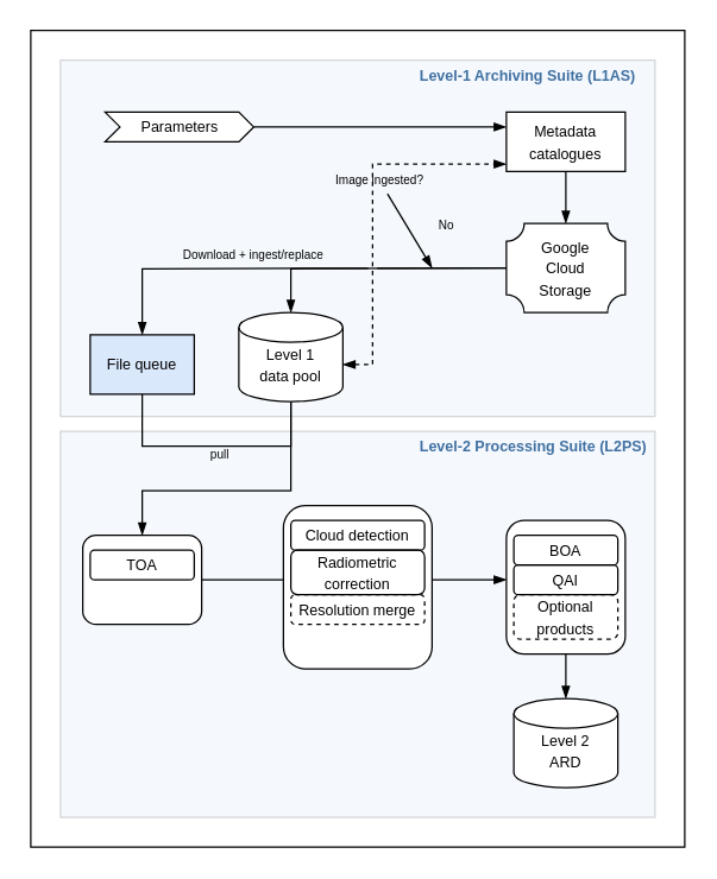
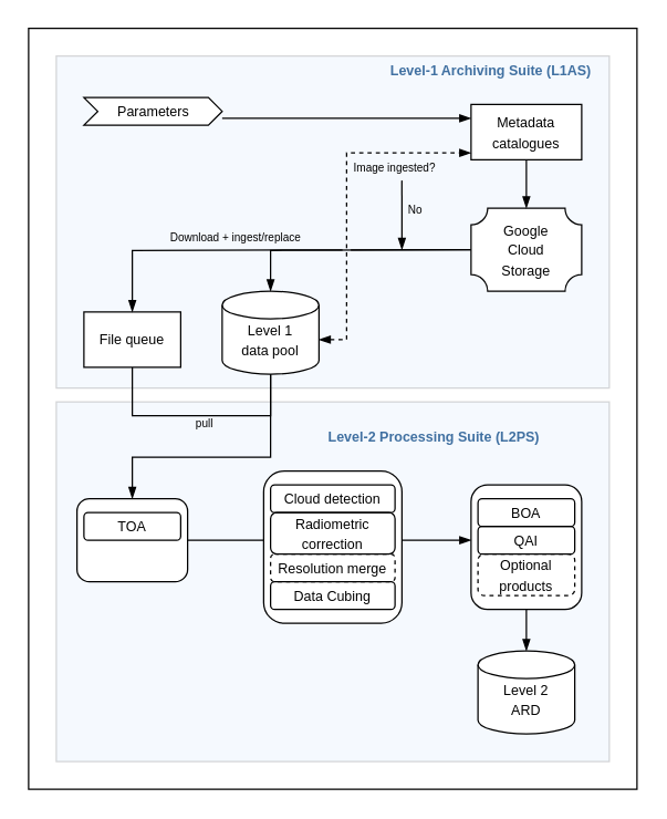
- <mxCell id="10" value="&lt;font style=&quot;font-size: 10px&quot;&gt;Parameters&lt;/font&gt;" style="html=1;shadow=0;dashed=0;align=center;verticalAlign=middle;shape=mxgraph.arrows2.arrow;dy=0;dx=10;notch=10;strokeColor=#000000;strokeWidth=1;" parent="1" vertex="1"><mxGeometry x="70" y="75" width="100" height="20" as="geometry" /></mxCell>
+ <mxCell id="10" value="&lt;font style=&quot;font-size: 10px&quot;&gt;Parameters&lt;/font&gt;" style="html=1;shadow=0;dashed=0;align=center;verticalAlign=middle;shape=mxgraph.arrows2.arrow;dy=0;dx=10;notch=10;strokeColor=#000000;strokeWidth=1;" parent="1" vertex="1"><mxGeometry x="60" y="70" width="100" height="20" as="geometry" /></mxCell>
- <mxCell id="22" value="&lt;font style=&quot;font-size: 8px&quot;&gt;Image ingested?&lt;/font&gt;" style="text;html=1;strokeColor=none;fillColor=none;align=center;verticalAlign=middle;whiteSpace=wrap;rounded=0;" vertex="1" parent="1"><mxGeometry x="220" y="110" width="70" height="20" as="geometry" /></mxCell>
+ <mxCell id="22" value="&lt;font style=&quot;font-size: 8px&quot;&gt;Image ingested?&lt;/font&gt;" style="text;html=1;strokeColor=none;fillColor=none;align=center;verticalAlign=middle;whiteSpace=wrap;rounded=0;" vertex="1" parent="1"><mxGeometry x="250" y="110" width="70" height="20" as="geometry" /></mxCell>
- <mxCell id="16" value="&lt;font style=&quot;font-size: 10px&quot;&gt;File queue&lt;/font&gt;" style="rounded=0;whiteSpace=wrap;html=1;strokeColor=#000000;strokeWidth=1;fillColor=#dae8fc;" parent="1" vertex="1"><mxGeometry x="60" y="225" width="70" height="40" as="geometry" /></mxCell>
+ <mxCell id="16" value="&lt;font style=&quot;font-size: 10px&quot;&gt;File queue&lt;/font&gt;" style="rounded=0;whiteSpace=wrap;html=1;strokeColor=#000000;strokeWidth=1;" parent="1" vertex="1"><mxGeometry x="60" y="225" width="70" height="40" as="geometry" /></mxCell>
- <mxCell id="27" value="&lt;b&gt;&lt;font color=&quot;#4070a1&quot; style=&quot;font-size: 10px&quot;&gt;Level-2 Processing Suite (L2PS)&lt;/font&gt;&lt;/b&gt;" style="text;html=1;strokeColor=none;fillColor=none;align=left;verticalAlign=middle;whiteSpace=wrap;rounded=0;" vertex="1" parent="1"><mxGeometry x="280" y="290" width="160" height="20" as="geometry" /></mxCell>
+ <mxCell id="27" value="&lt;b&gt;&lt;font color=&quot;#4070a1&quot; style=&quot;font-size: 10px&quot;&gt;Level-2 Processing Suite (L2PS)&lt;/font&gt;&lt;/b&gt;" style="text;html=1;strokeColor=none;fillColor=none;align=left;verticalAlign=middle;whiteSpace=wrap;rounded=0;" vertex="1" parent="1"><mxGeometry x="235" y="305" width="160" height="20" as="geometry" /></mxCell>
+ <mxCell id="32" value="&lt;font style=&quot;font-size: 10px&quot;&gt;Data Cubing&lt;/font&gt;" style="rounded=1;whiteSpace=wrap;html=1;fillColor=none;" vertex="1" parent="1"><mxGeometry x="195" y="420" width="90" height="20" as="geometry" /></mxCell>
